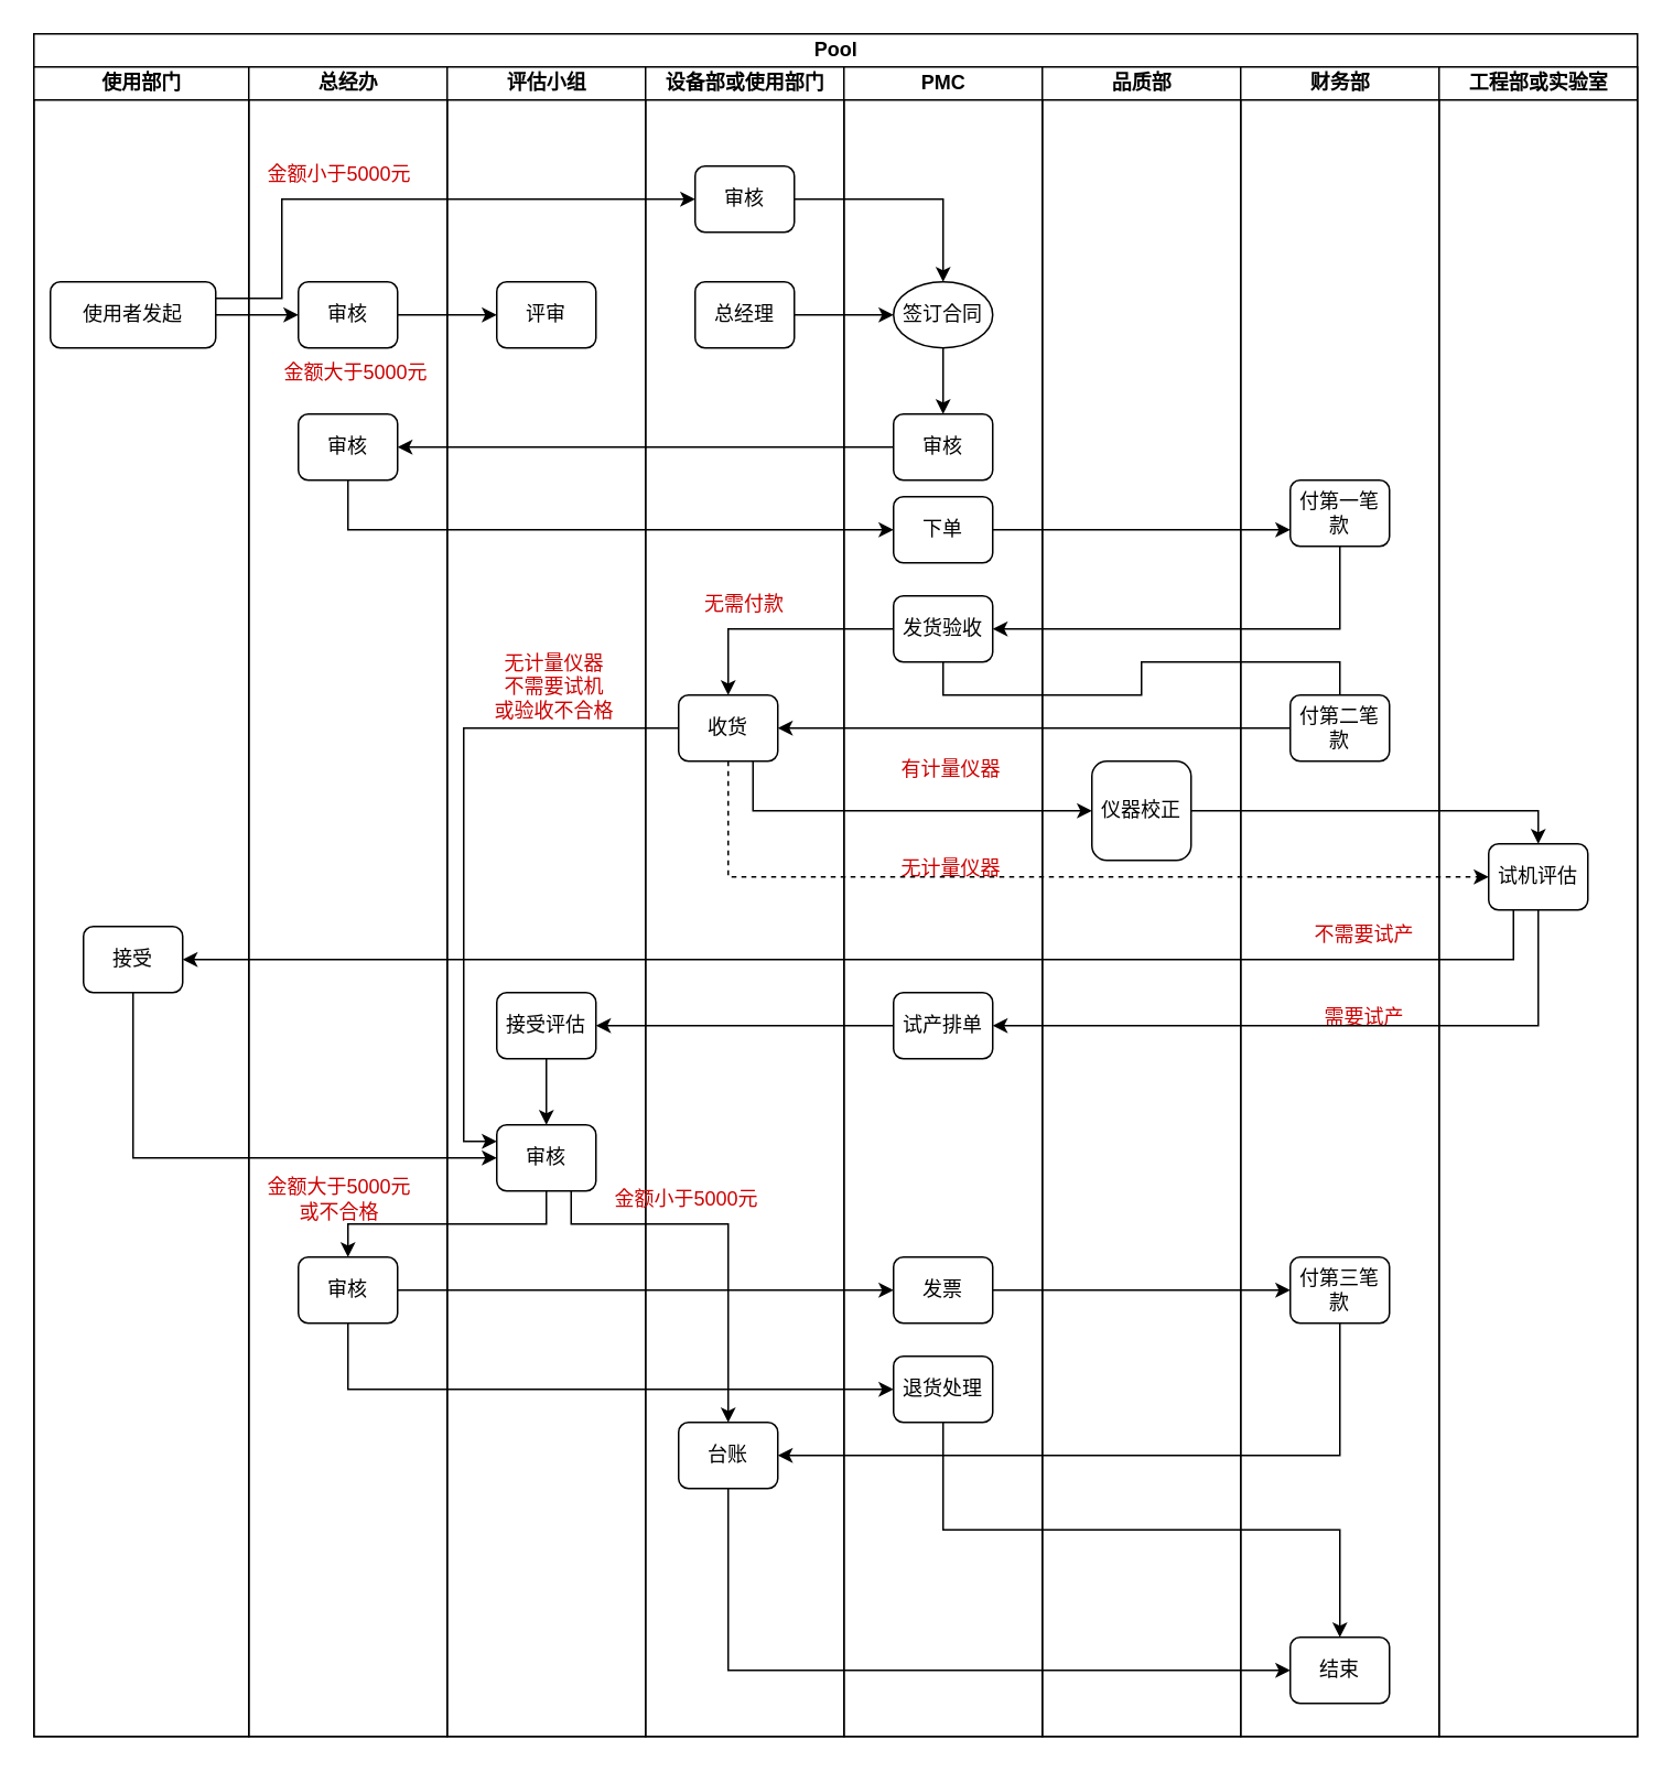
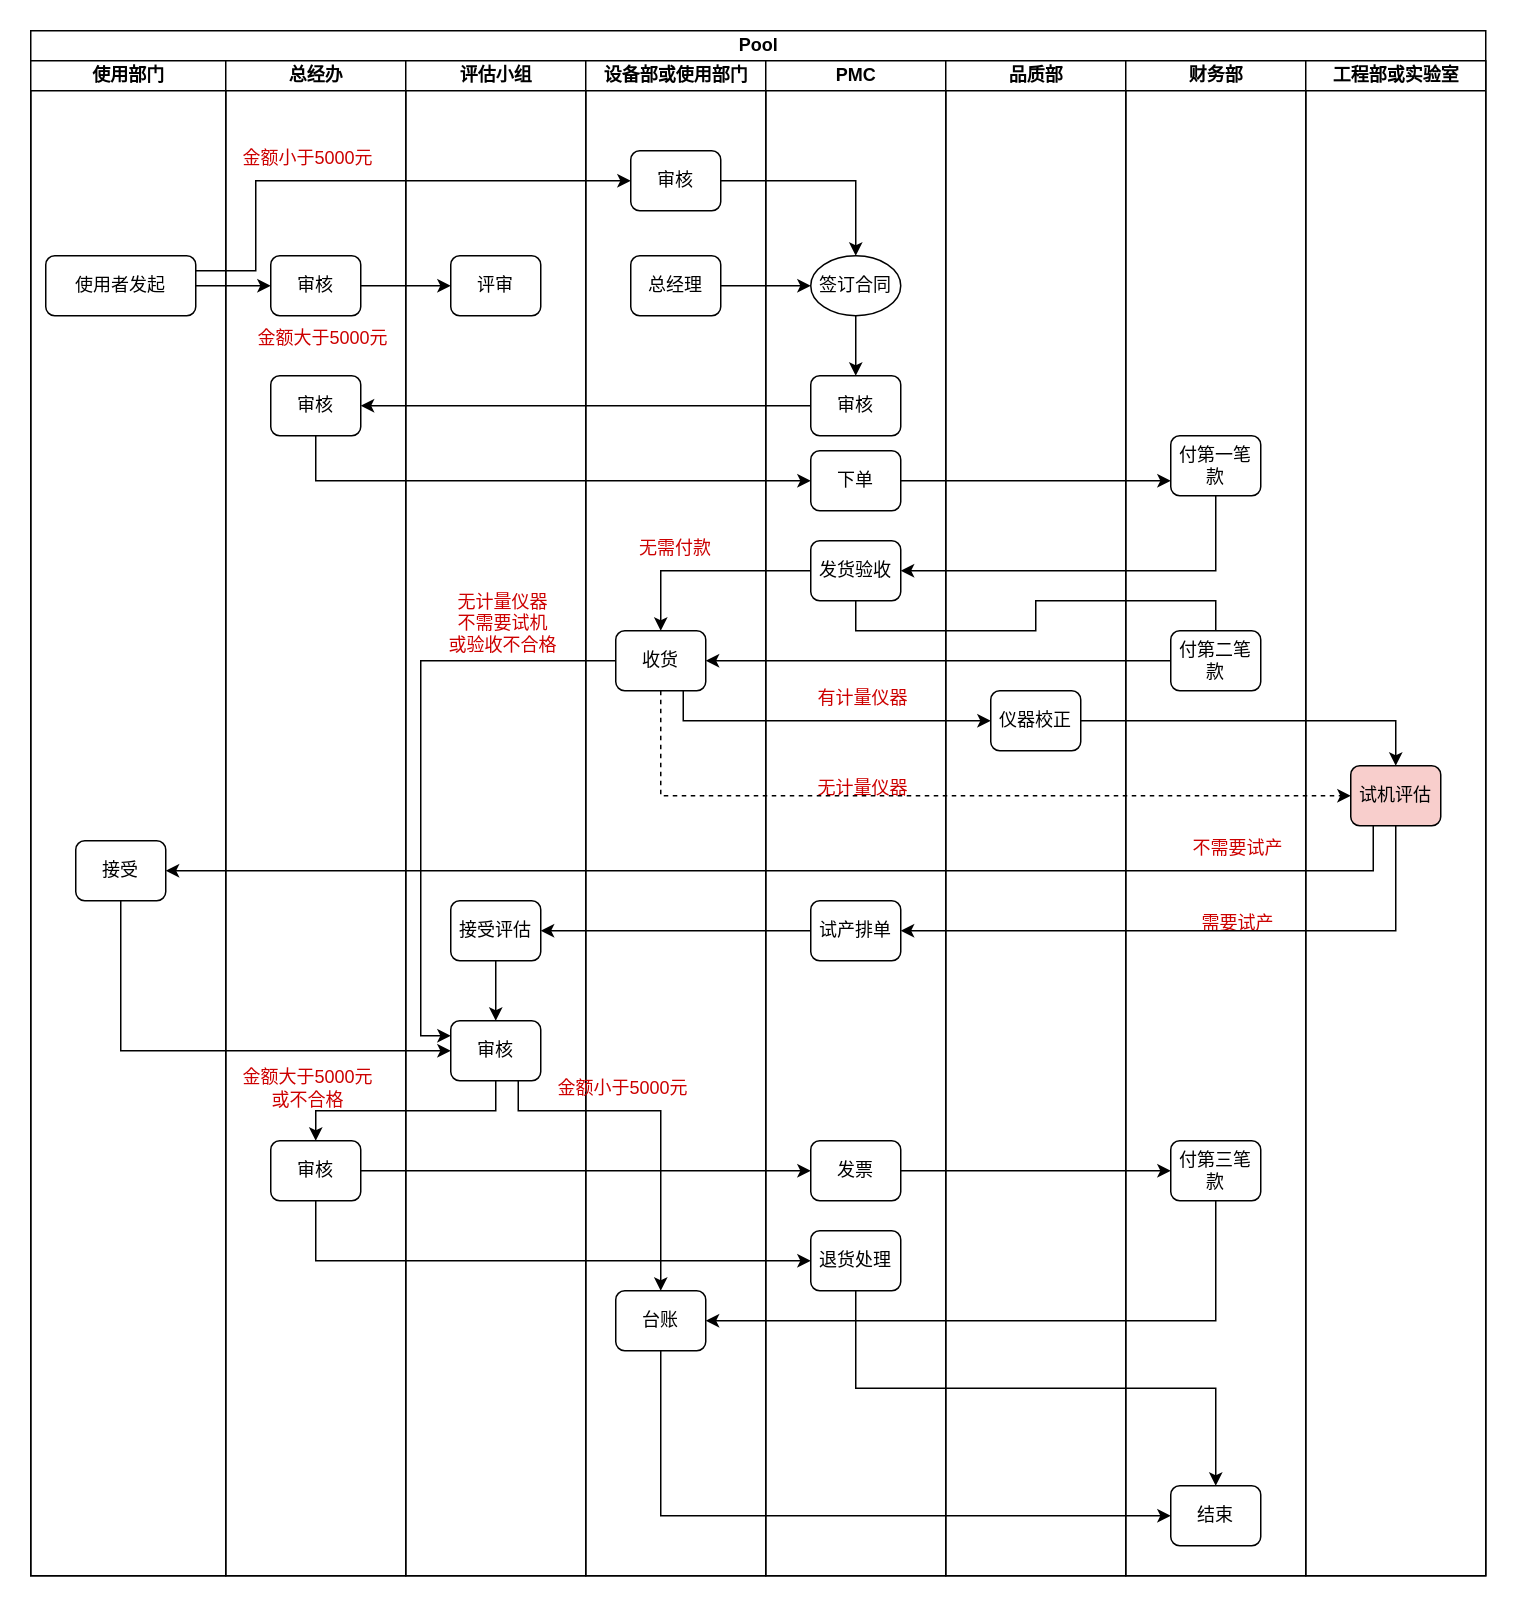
- <mxCell id="38" value="仪器校正" style="rounded=1;whiteSpace=wrap;html=1;" vertex="1" parent="37"><mxGeometry x="30" y="420" width="60" height="60" as="geometry" /></mxCell>
+ <mxCell id="38" value="仪器校正" style="rounded=1;whiteSpace=wrap;html=1;" vertex="1" parent="37"><mxGeometry x="30" y="420" width="60" height="40" as="geometry" /></mxCell>
- <mxCell id="47" value="试机评估" style="rounded=1;whiteSpace=wrap;html=1;" vertex="1" parent="46"><mxGeometry x="30" y="470" width="60" height="40" as="geometry" /></mxCell>
+ <mxCell id="47" value="试机评估" style="rounded=1;whiteSpace=wrap;html=1;fillColor=#f8cecc;" vertex="1" parent="46"><mxGeometry x="30" y="470" width="60" height="40" as="geometry" /></mxCell>
